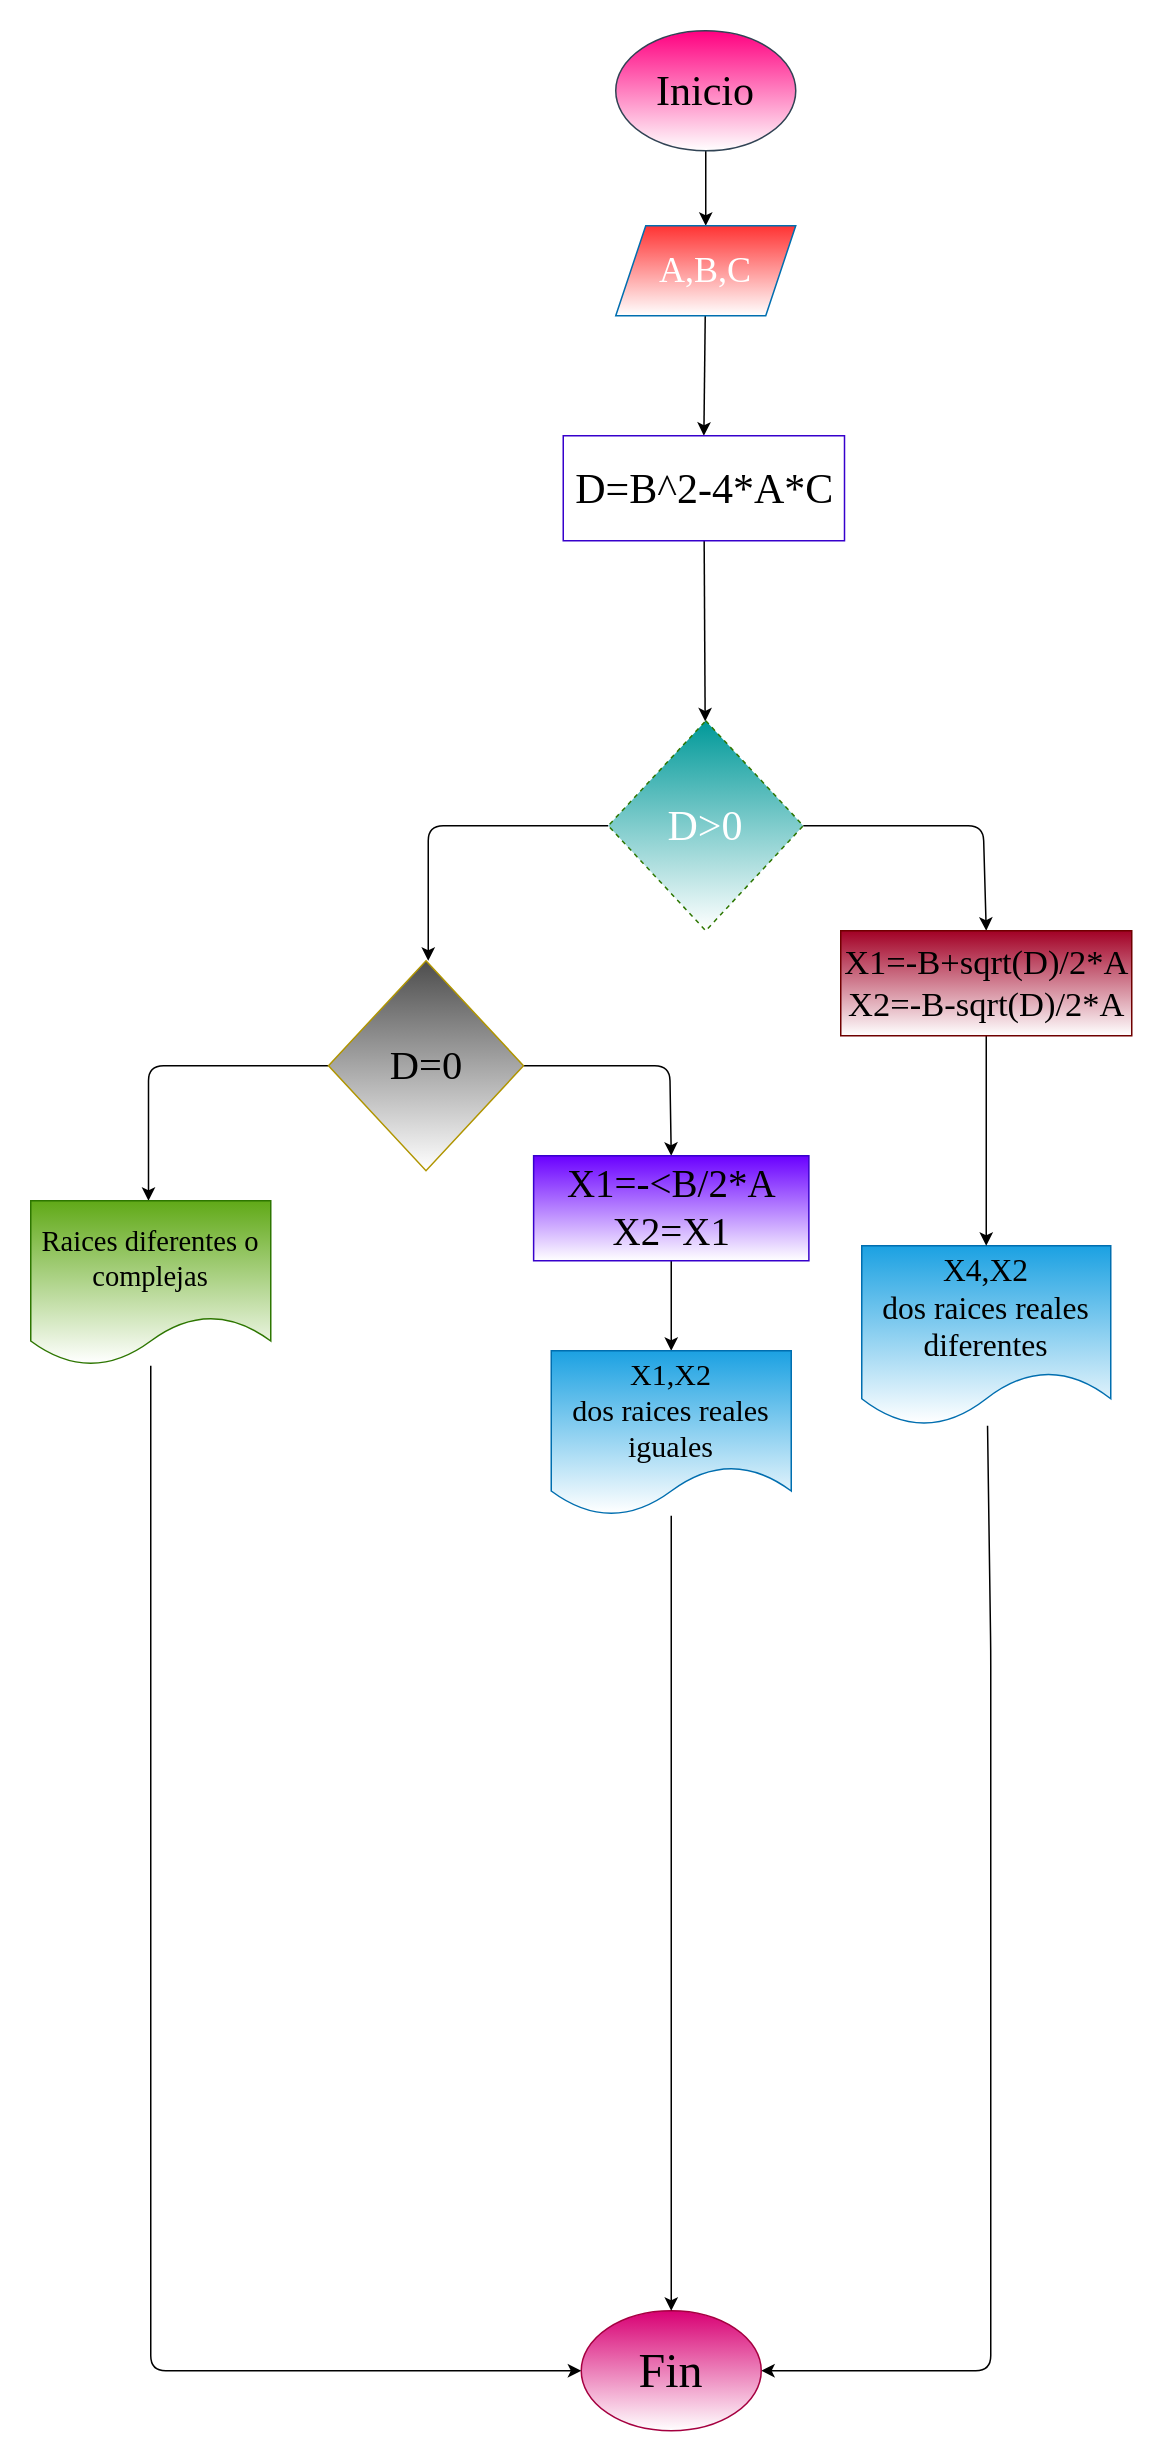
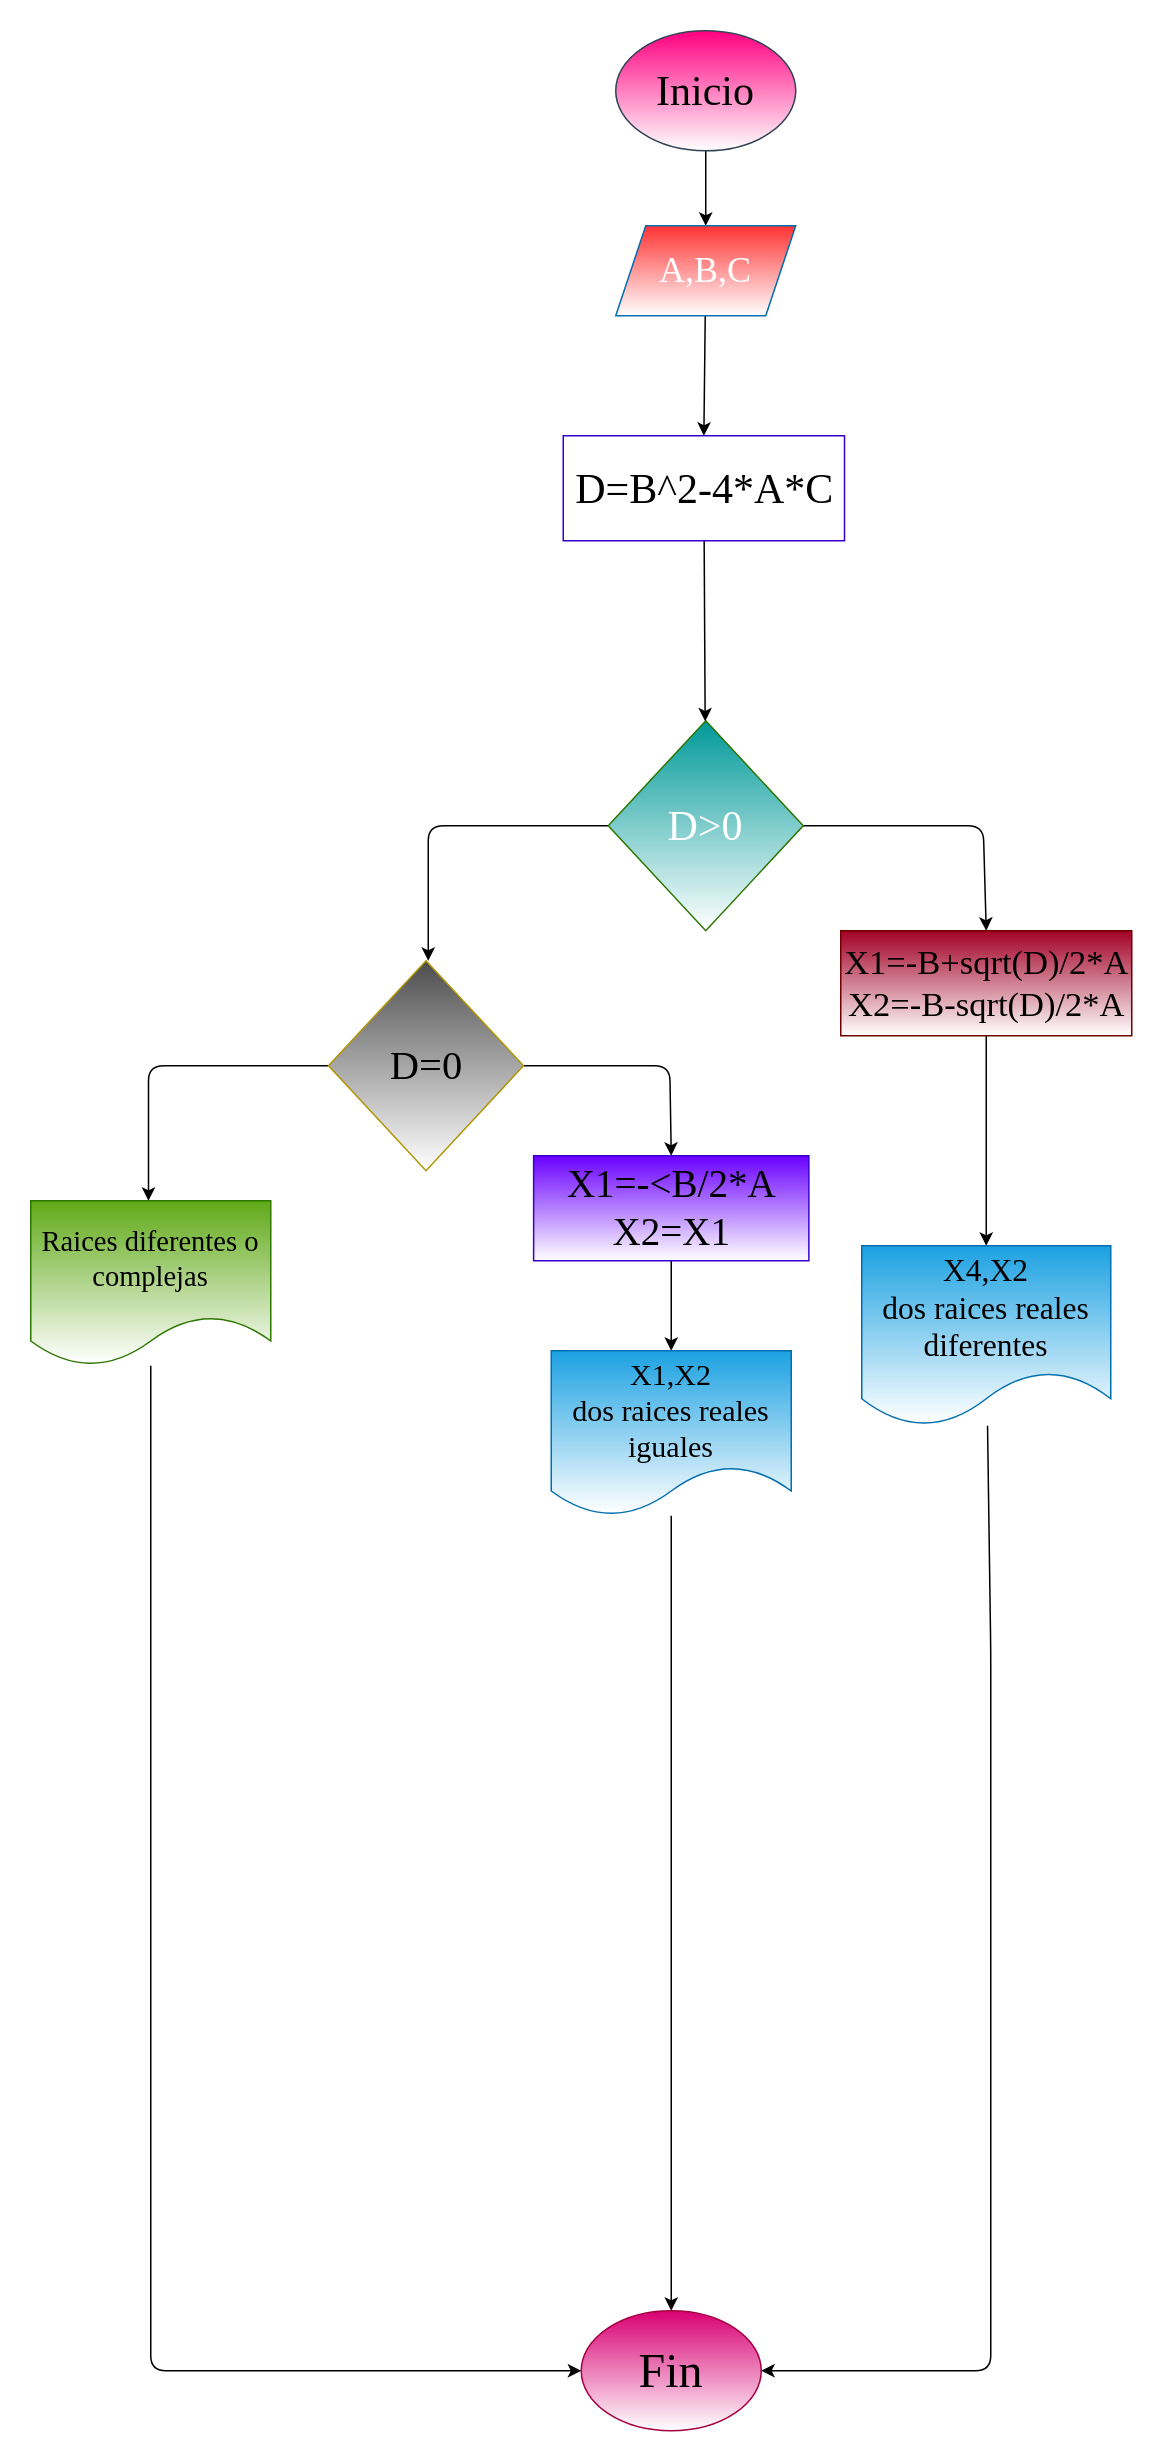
- <mxCell id="8" value="D&amp;gt;0" style="rhombus;whiteSpace=wrap;html=1;fontSize=28;fillColor=#009999;fontColor=#ffffff;strokeColor=#2D7600;fontFamily=Comic Sans MS;gradientColor=#ffffff;dashed=1;" parent="1" vertex="1"><mxGeometry x="405" y="480" width="130" height="140" as="geometry" /></mxCell>
+ <mxCell id="8" value="D&amp;gt;0" style="rhombus;whiteSpace=wrap;html=1;fontSize=28;fillColor=#009999;fontColor=#ffffff;strokeColor=#2D7600;fontFamily=Comic Sans MS;gradientColor=#ffffff;" parent="1" vertex="1"><mxGeometry x="405" y="480" width="130" height="140" as="geometry" /></mxCell>
